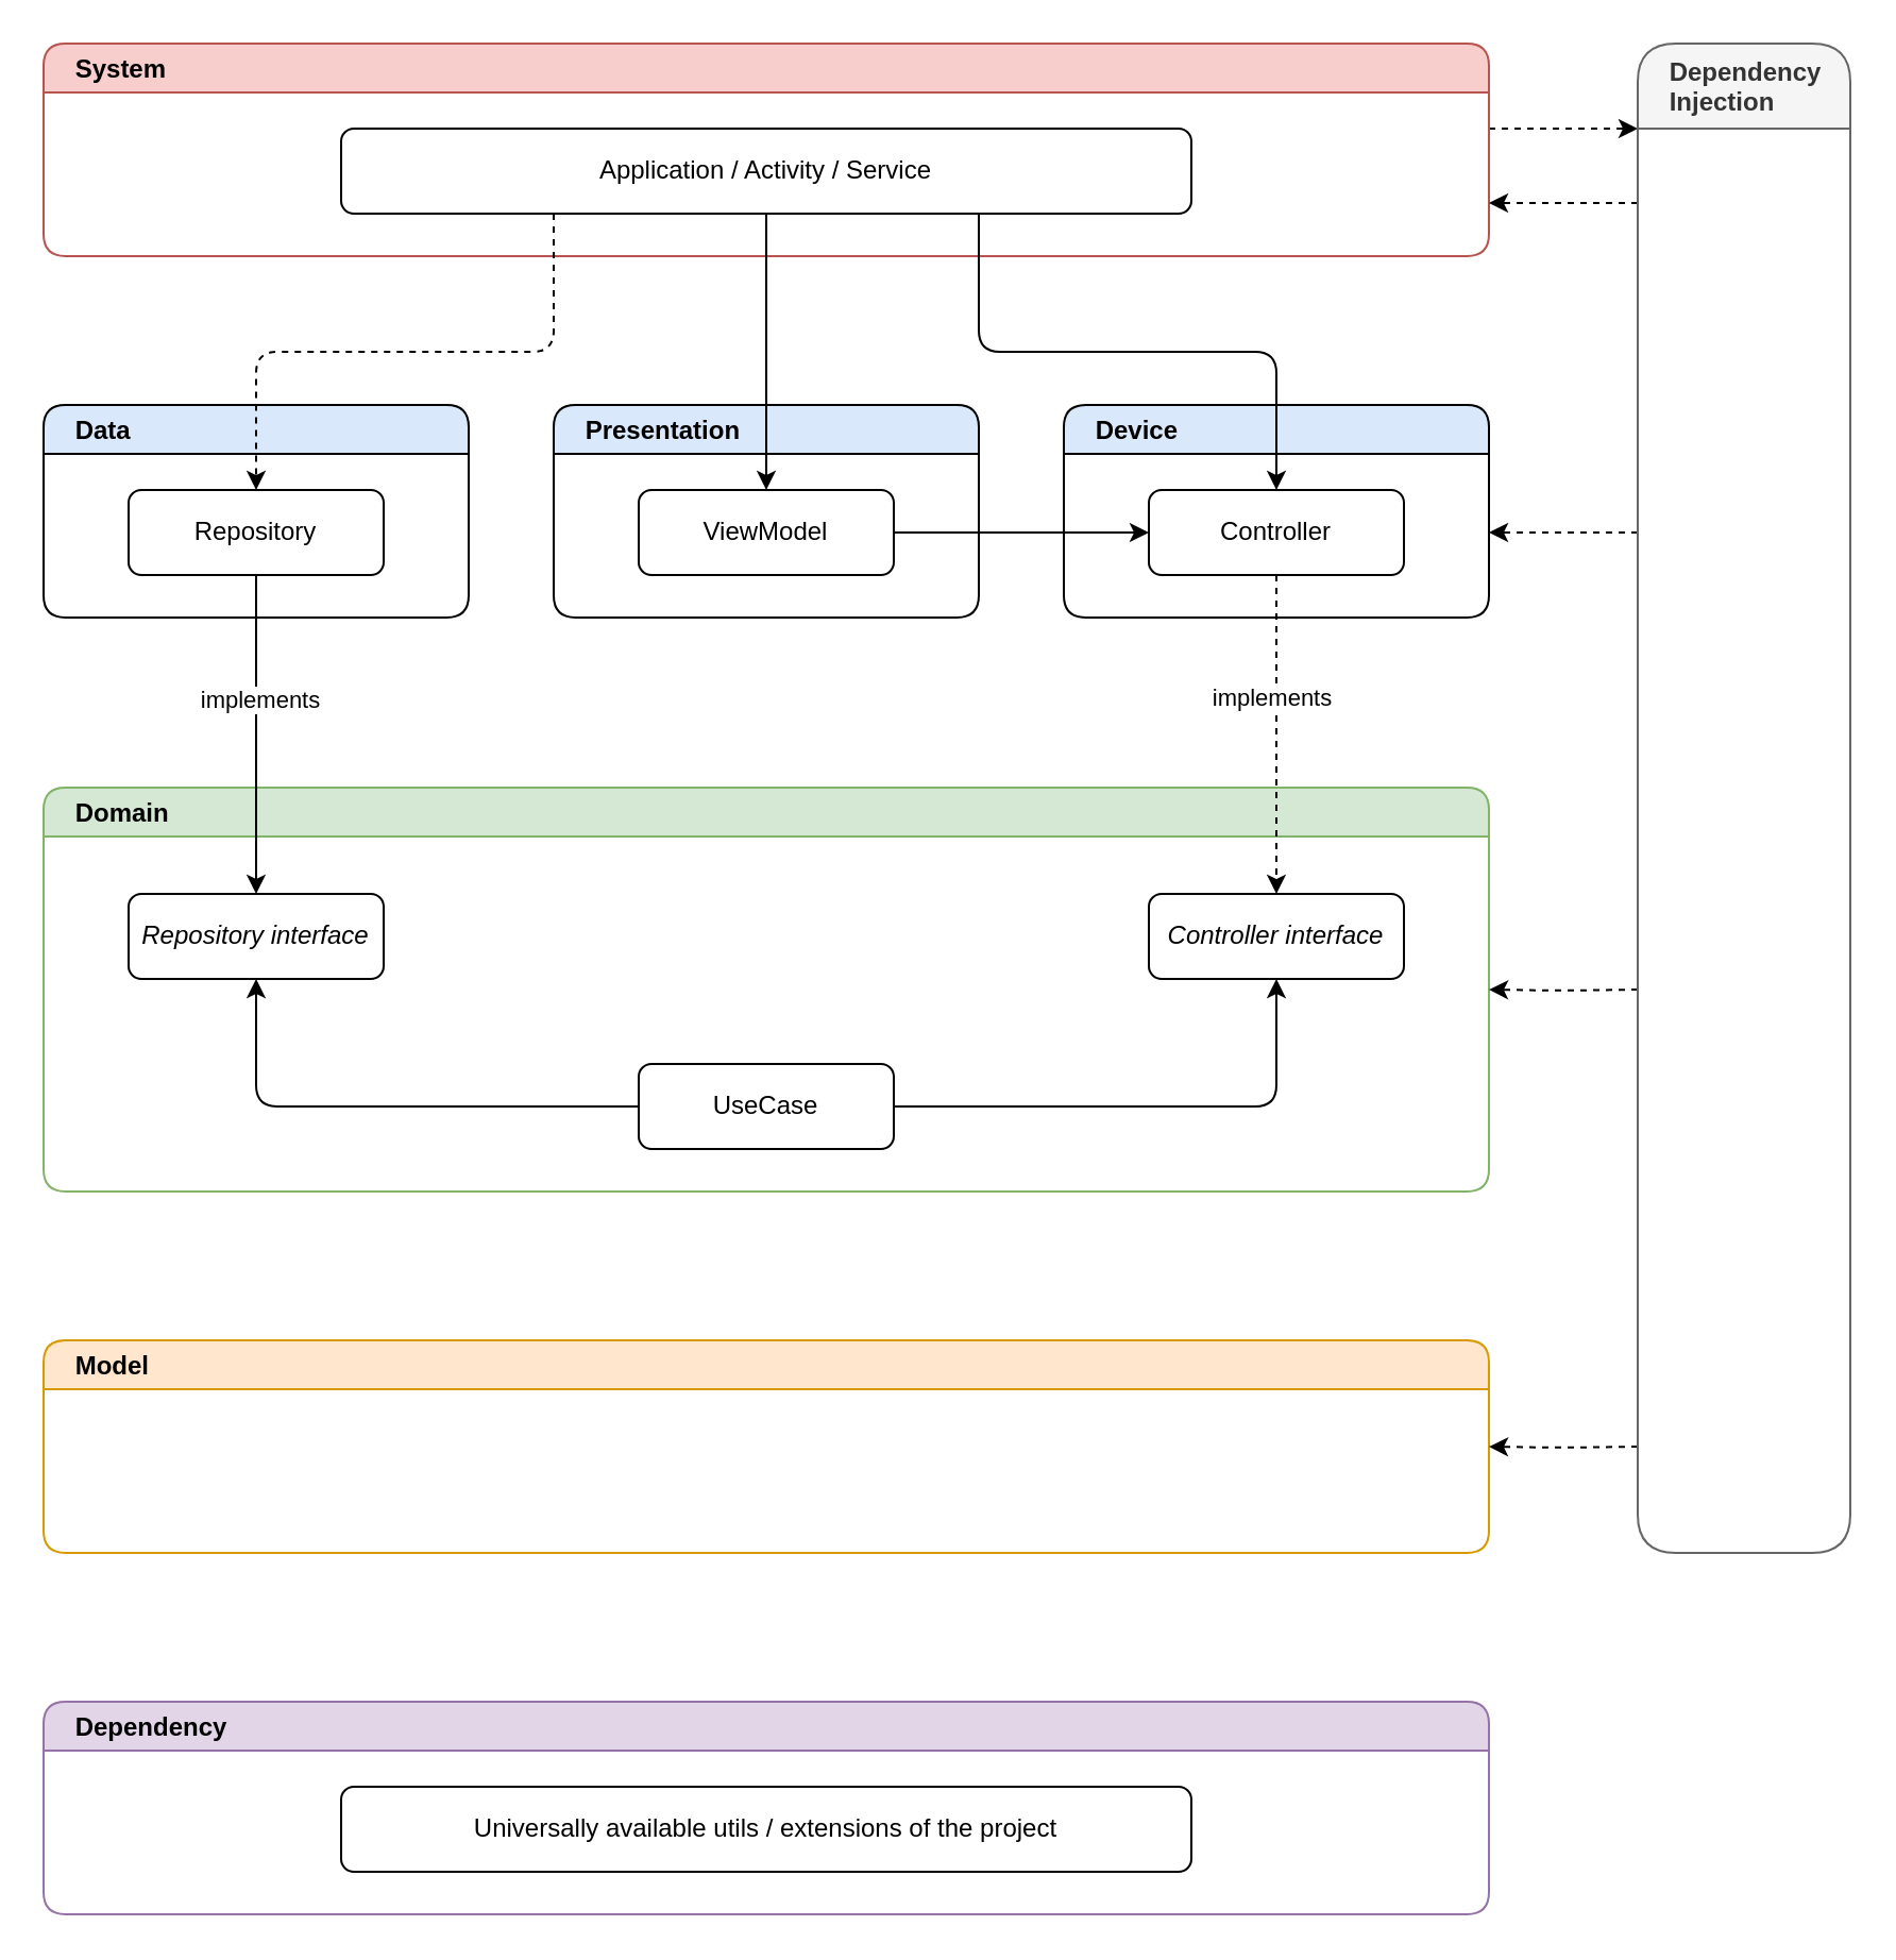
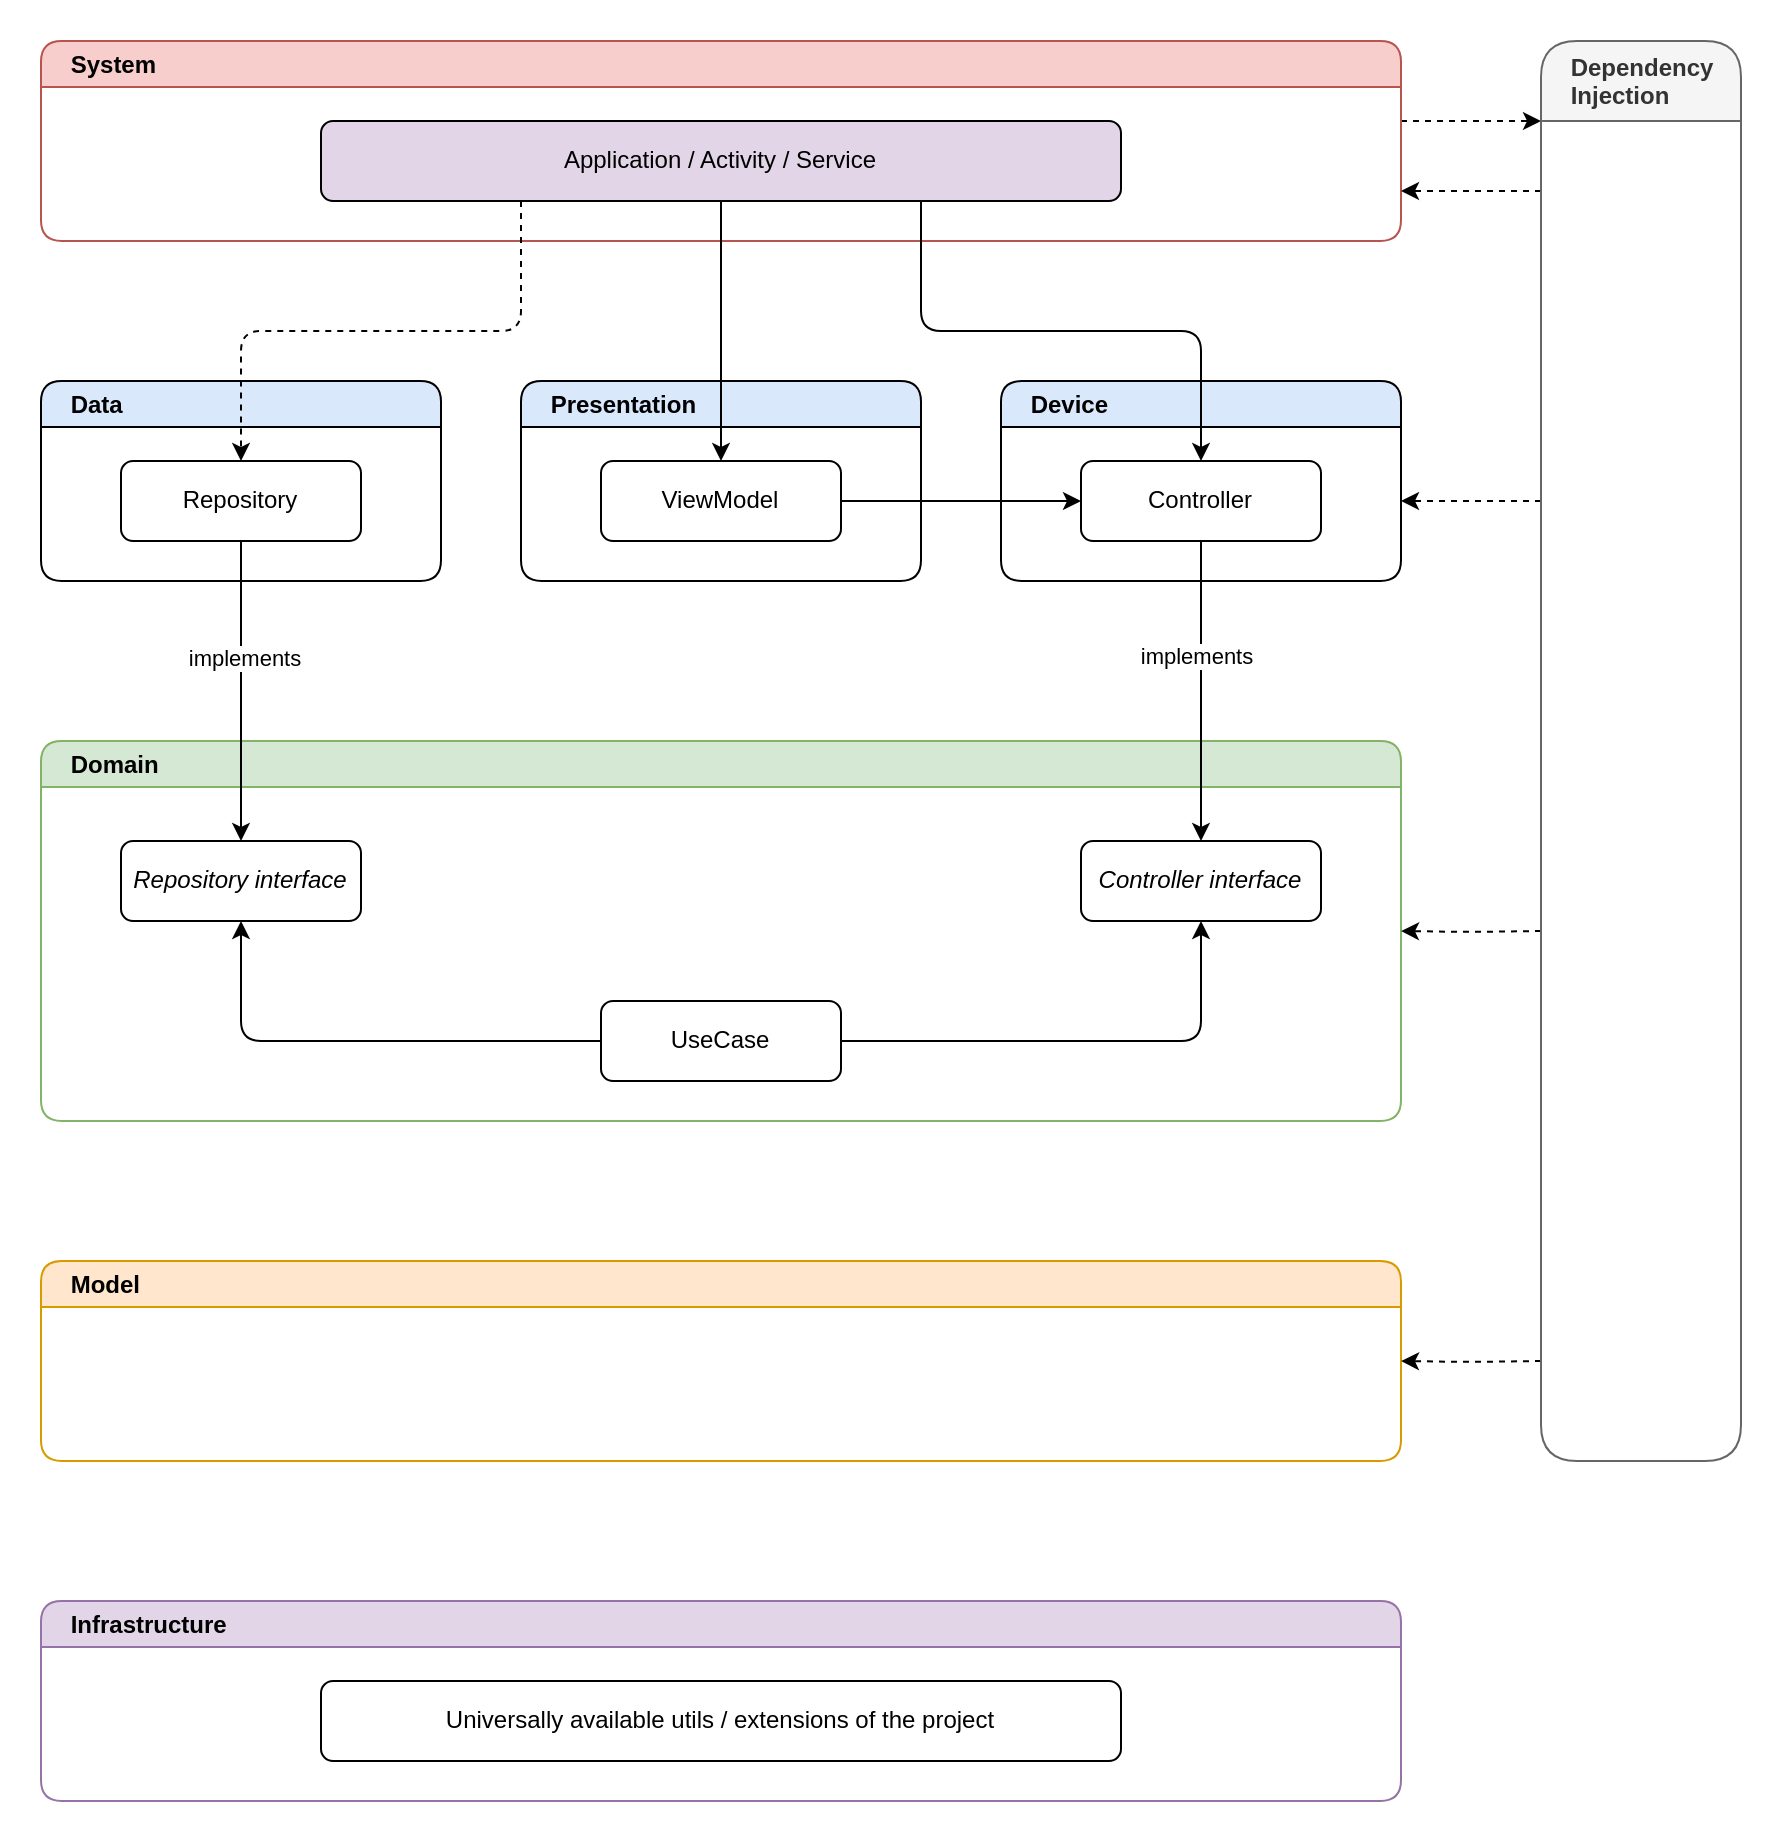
- <mxCell id="4" value="Application / Activity / Service" style="rounded=1;whiteSpace=wrap;html=1;" parent="3" vertex="1"><mxGeometry x="140" y="40" width="400" height="40" as="geometry" /></mxCell>
+ <mxCell id="4" value="Application / Activity / Service" style="rounded=1;whiteSpace=wrap;html=1;fillColor=#e1d5e7;" parent="3" vertex="1"><mxGeometry x="140" y="40" width="400" height="40" as="geometry" /></mxCell>
- <mxCell id="18" style="edgeStyle=orthogonalEdgeStyle;rounded=0;orthogonalLoop=1;jettySize=auto;html=1;dashed=1;" parent="1" source="8" target="15" edge="1"><mxGeometry relative="1" as="geometry" /></mxCell>
+ <mxCell id="18" style="edgeStyle=orthogonalEdgeStyle;rounded=0;orthogonalLoop=1;jettySize=auto;html=1;" parent="1" source="8" target="15" edge="1"><mxGeometry relative="1" as="geometry" /></mxCell>
- <mxCell id="26" value="    Dependency" style="swimlane;rounded=1;startSize=23;align=left;fillColor=#e1d5e7;strokeColor=#9673a6;" parent="1" vertex="1"><mxGeometry x="20" y="800" width="680" height="100" as="geometry" /></mxCell>
+ <mxCell id="26" value="    Infrastructure" style="swimlane;rounded=1;startSize=23;align=left;fillColor=#e1d5e7;strokeColor=#9673a6;" parent="1" vertex="1"><mxGeometry x="20" y="800" width="680" height="100" as="geometry" /></mxCell>
